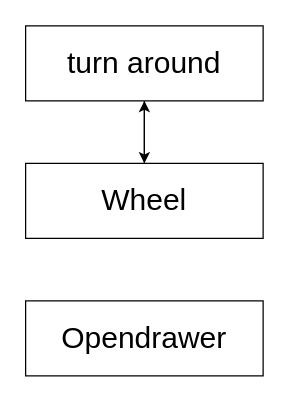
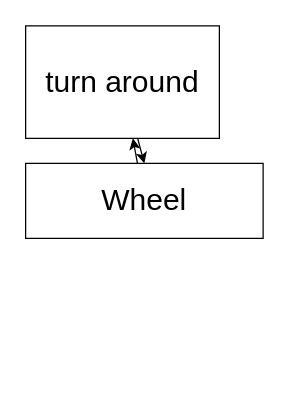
- <mxCell id="3" value="&lt;font style=&quot;font-size: 24px;&quot;&gt;turn around&lt;/font&gt;" style="rounded=0;whiteSpace=wrap;html=1;" parent="1" vertex="1"><mxGeometry x="20" y="20" width="190" height="60" as="geometry" /></mxCell>
+ <mxCell id="3" value="&lt;font style=&quot;font-size: 24px;&quot;&gt;turn around&lt;/font&gt;" style="rounded=0;whiteSpace=wrap;html=1;" parent="1" vertex="1"><mxGeometry x="20" y="20" width="155" height="90" as="geometry" /></mxCell>
- <mxCell id="6" value="&lt;font style=&quot;font-size: 24px;&quot;&gt;Opendrawer&lt;br&gt;&lt;/font&gt;" style="whiteSpace=wrap;html=1;rounded=0;" vertex="1" parent="1"><mxGeometry x="20" y="240" width="190" height="60" as="geometry" /></mxCell>
